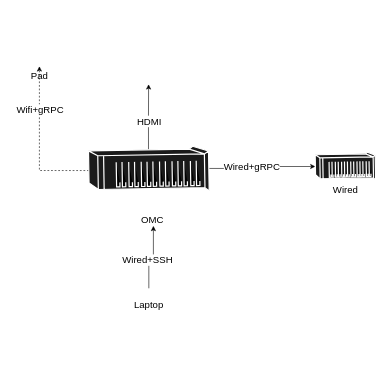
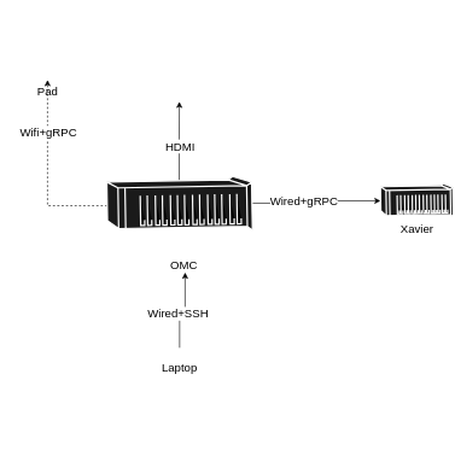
- <mxCell id="15" value="Wired" style="text;html=1;align=center;verticalAlign=middle;resizable=0;points=[];autosize=1;fontSize=16;fontFamily=Helvetica;fontStyle=0;labelBackgroundColor=#ffffff;" parent="1" vertex="1"><mxGeometry x="545" y="305" width="60" height="20" as="geometry" /></mxCell>
+ <mxCell id="15" value="Xavier" style="text;html=1;align=center;verticalAlign=middle;resizable=0;points=[];autosize=1;fontSize=16;fontFamily=Helvetica;fontStyle=0;labelBackgroundColor=#ffffff;" parent="1" vertex="1"><mxGeometry x="545" y="305" width="60" height="20" as="geometry" /></mxCell>
